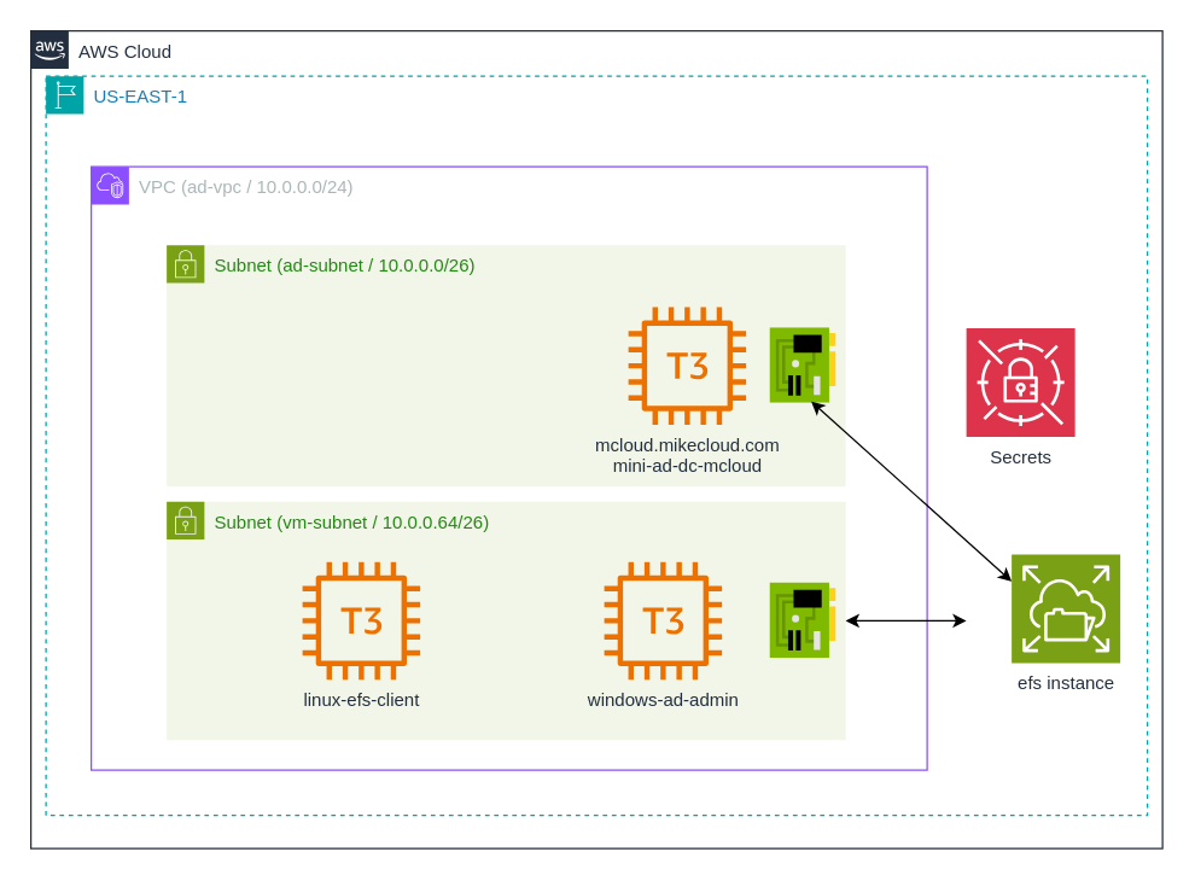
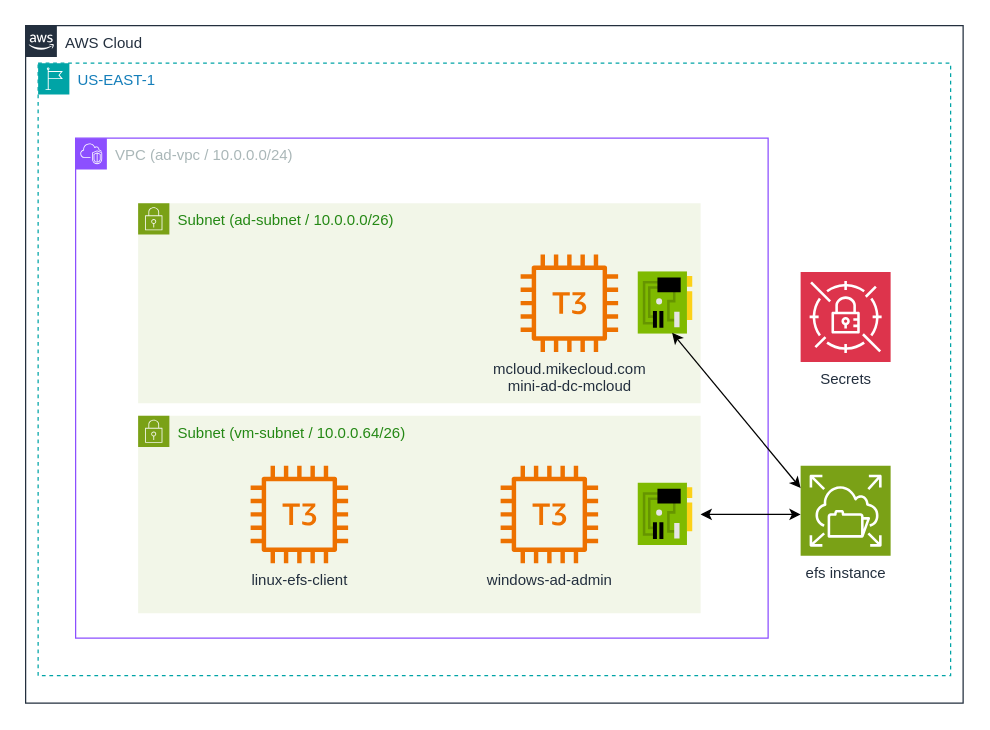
- <mxCell id="13" value="efs instance" style="sketch=0;points=[[0,0,0],[0.25,0,0],[0.5,0,0],[0.75,0,0],[1,0,0],[0,1,0],[0.25,1,0],[0.5,1,0],[0.75,1,0],[1,1,0],[0,0.25,0],[0,0.5,0],[0,0.75,0],[1,0.25,0],[1,0.5,0],[1,0.75,0]];outlineConnect=0;fontColor=#232F3E;fillColor=#7AA116;strokeColor=#ffffff;dashed=0;verticalLabelPosition=bottom;verticalAlign=top;align=center;html=1;fontSize=12;fontStyle=0;aspect=fixed;shape=mxgraph.aws4.resourceIcon;resIcon=mxgraph.aws4.elastic_file_system;" vertex="1" parent="3"><mxGeometry x="640" y="317" width="72" height="72" as="geometry" /></mxCell>
+ <mxCell id="13" value="efs instance" style="sketch=0;points=[[0,0,0],[0.25,0,0],[0.5,0,0],[0.75,0,0],[1,0,0],[0,1,0],[0.25,1,0],[0.5,1,0],[0.75,1,0],[1,1,0],[0,0.25,0],[0,0.5,0],[0,0.75,0],[1,0.25,0],[1,0.5,0],[1,0.75,0]];outlineConnect=0;fontColor=#232F3E;fillColor=#7AA116;strokeColor=#ffffff;dashed=0;verticalLabelPosition=bottom;verticalAlign=top;align=center;html=1;fontSize=12;fontStyle=0;aspect=fixed;shape=mxgraph.aws4.resourceIcon;resIcon=mxgraph.aws4.elastic_file_system;" vertex="1" parent="3"><mxGeometry x="610" y="322" width="72" height="72" as="geometry" /></mxCell>
